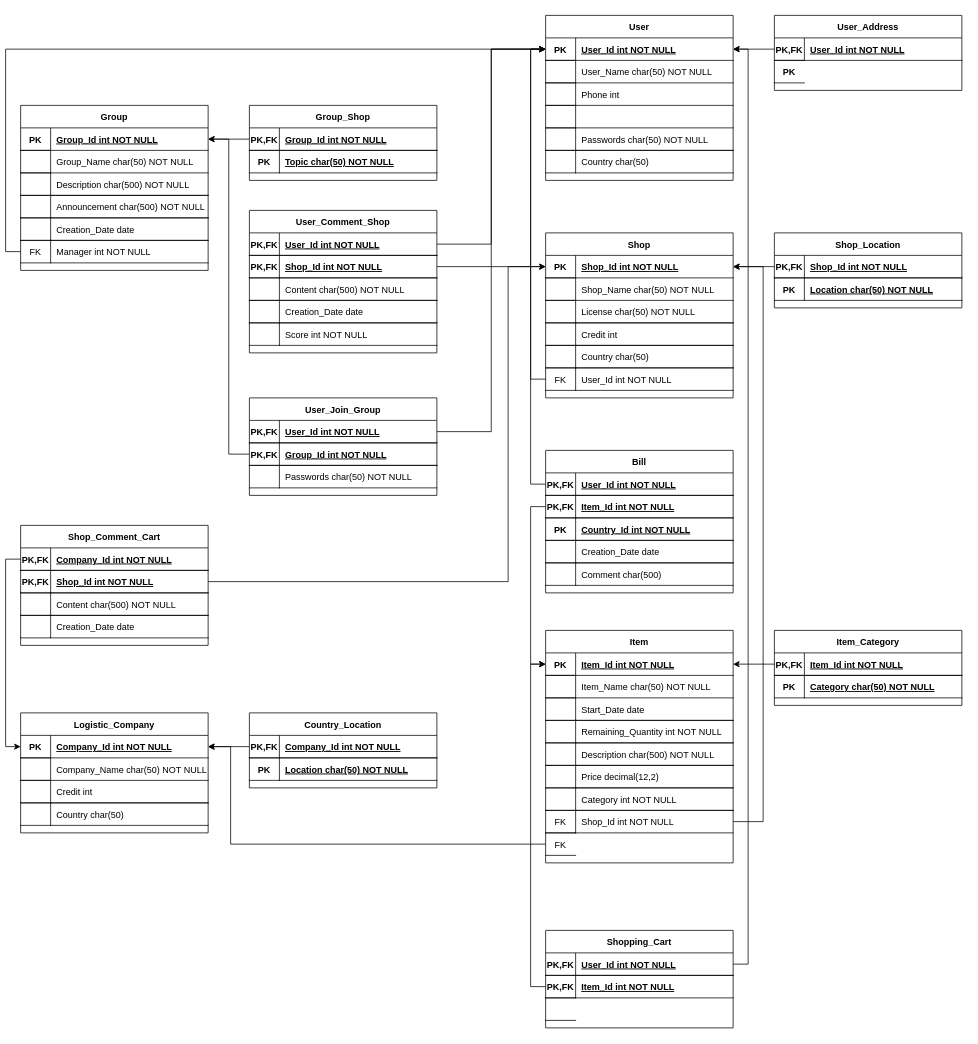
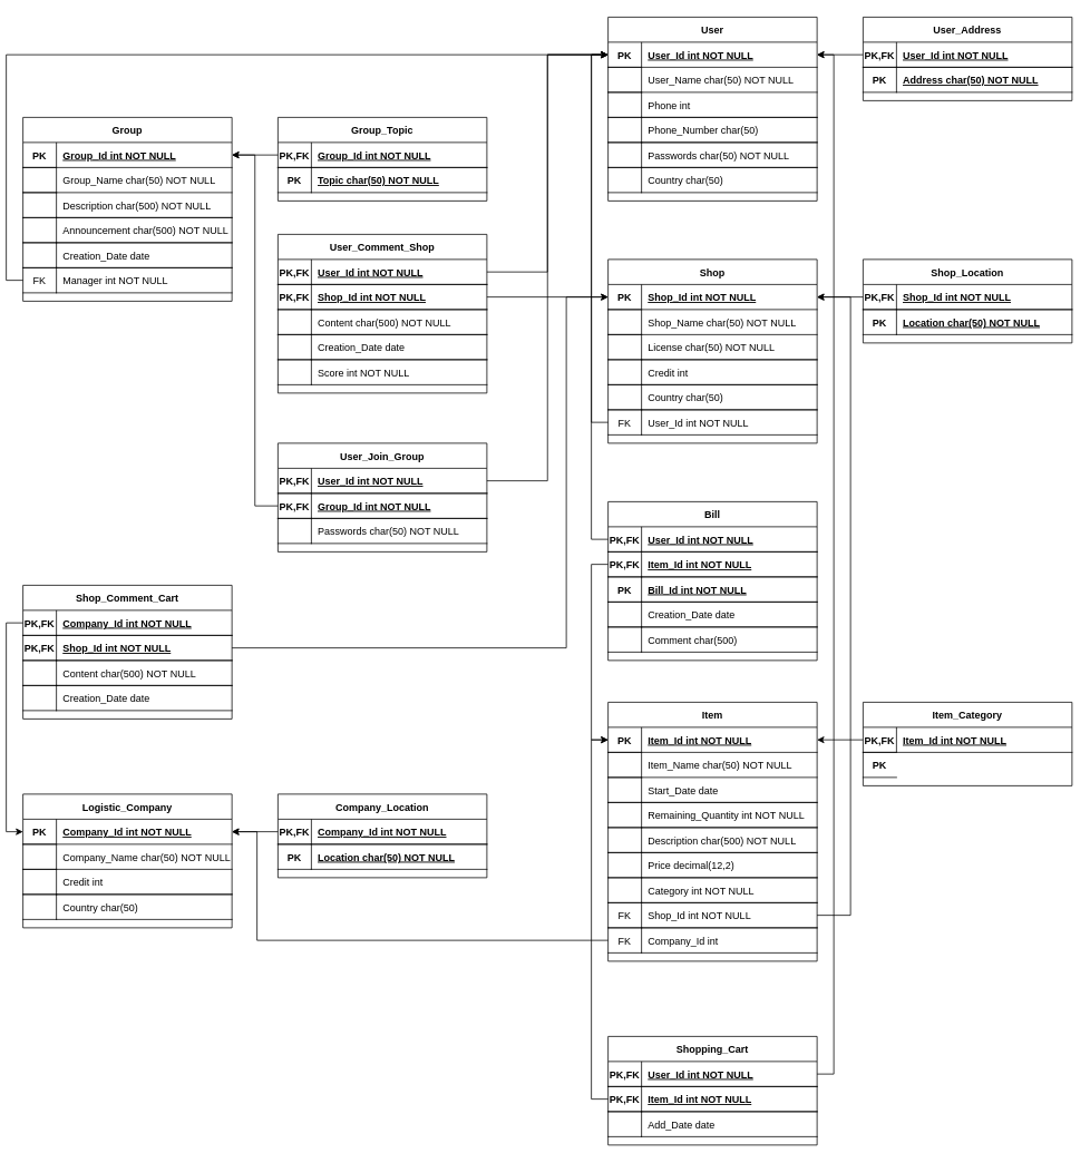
+ <mxCell id="27" value="Address char(50) NOT NULL" style="shape=partialRectangle;overflow=hidden;connectable=0;fillColor=none;top=1;left=0;bottom=1;right=0;align=left;spacingLeft=6;direction=east;fontStyle=5" parent="25" vertex="1"><mxGeometry x="40" width="210" height="30" as="geometry" /></mxCell>
- <mxCell id="96" value="Group_Shop" style="shape=table;startSize=30;container=1;collapsible=1;childLayout=tableLayout;fixedRows=1;rowLines=0;fontStyle=1;align=center;resizeLast=1;direction=east;" parent="1" vertex="1"><mxGeometry x="325" y="140" width="250" height="100" as="geometry"><mxRectangle x="120" y="135" width="60" height="30" as="alternateBounds" /></mxGeometry></mxCell>
+ <mxCell id="96" value="Group_Topic" style="shape=table;startSize=30;container=1;collapsible=1;childLayout=tableLayout;fixedRows=1;rowLines=0;fontStyle=1;align=center;resizeLast=1;direction=east;" parent="1" vertex="1"><mxGeometry x="325" y="140" width="250" height="100" as="geometry"><mxRectangle x="120" y="135" width="60" height="30" as="alternateBounds" /></mxGeometry></mxCell>
+ <mxCell id="14" value="Phone_Number char(50)" style="shape=partialRectangle;overflow=hidden;connectable=0;fillColor=none;top=1;left=0;bottom=1;right=0;align=left;spacingLeft=6;direction=east;" parent="12" vertex="1"><mxGeometry x="40" width="210" height="30" as="geometry" /></mxCell>
- <mxCell id="113" value="Country_Id int NOT NULL" style="shape=partialRectangle;overflow=hidden;connectable=0;fillColor=none;top=1;left=0;bottom=1;right=0;align=left;spacingLeft=6;direction=east;fontStyle=5" vertex="1" parent="111"><mxGeometry x="40" width="210" height="30" as="geometry" /></mxCell>
+ <mxCell id="113" value="Bill_Id int NOT NULL" style="shape=partialRectangle;overflow=hidden;connectable=0;fillColor=none;top=1;left=0;bottom=1;right=0;align=left;spacingLeft=6;direction=east;fontStyle=5" vertex="1" parent="111"><mxGeometry x="40" width="210" height="30" as="geometry" /></mxCell>
- <mxCell id="154" value="Category char(50) NOT NULL" style="shape=partialRectangle;overflow=hidden;connectable=0;fillColor=none;top=1;left=0;bottom=1;right=0;align=left;spacingLeft=6;direction=east;fontStyle=5" vertex="1" parent="152"><mxGeometry x="40" width="210" height="30" as="geometry" /></mxCell>
- <mxCell id="69" value="Country_Location" style="shape=table;startSize=30;container=1;collapsible=1;childLayout=tableLayout;fixedRows=1;rowLines=0;fontStyle=1;align=center;resizeLast=1;direction=east;" parent="1" vertex="1"><mxGeometry x="325" y="950" width="250" height="100" as="geometry"><mxRectangle x="120" y="135" width="60" height="30" as="alternateBounds" /></mxGeometry></mxCell>
+ <mxCell id="69" value="Company_Location" style="shape=table;startSize=30;container=1;collapsible=1;childLayout=tableLayout;fixedRows=1;rowLines=0;fontStyle=1;align=center;resizeLast=1;direction=east;" parent="1" vertex="1"><mxGeometry x="325" y="950" width="250" height="100" as="geometry"><mxRectangle x="120" y="135" width="60" height="30" as="alternateBounds" /></mxGeometry></mxCell>
+ <mxCell id="147" value="Company_Id int " style="shape=partialRectangle;overflow=hidden;connectable=0;fillColor=none;top=1;left=0;bottom=1;right=0;align=left;spacingLeft=6;direction=east;fontStyle=0" vertex="1" parent="145"><mxGeometry x="40" width="210" height="30" as="geometry" /></mxCell>
+ <mxCell id="199" value="Add_Date date" style="shape=partialRectangle;overflow=hidden;connectable=0;fillColor=none;top=1;left=0;bottom=1;right=0;align=left;spacingLeft=6;direction=east;fontStyle=0" vertex="1" parent="197"><mxGeometry x="40" width="210" height="30" as="geometry" /></mxCell>
